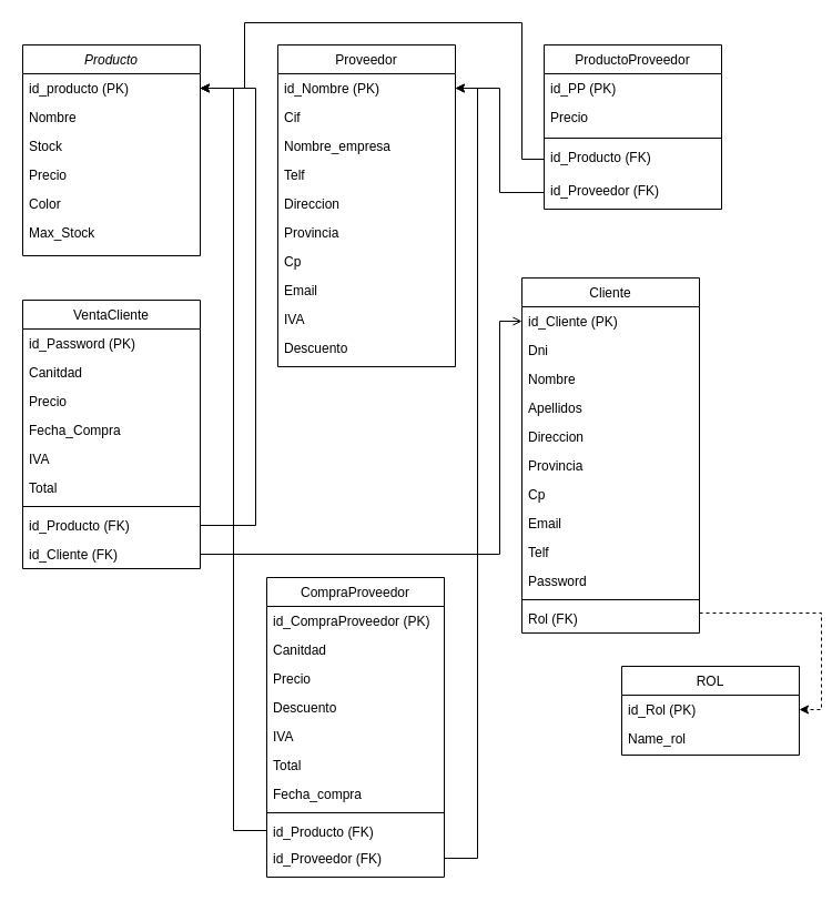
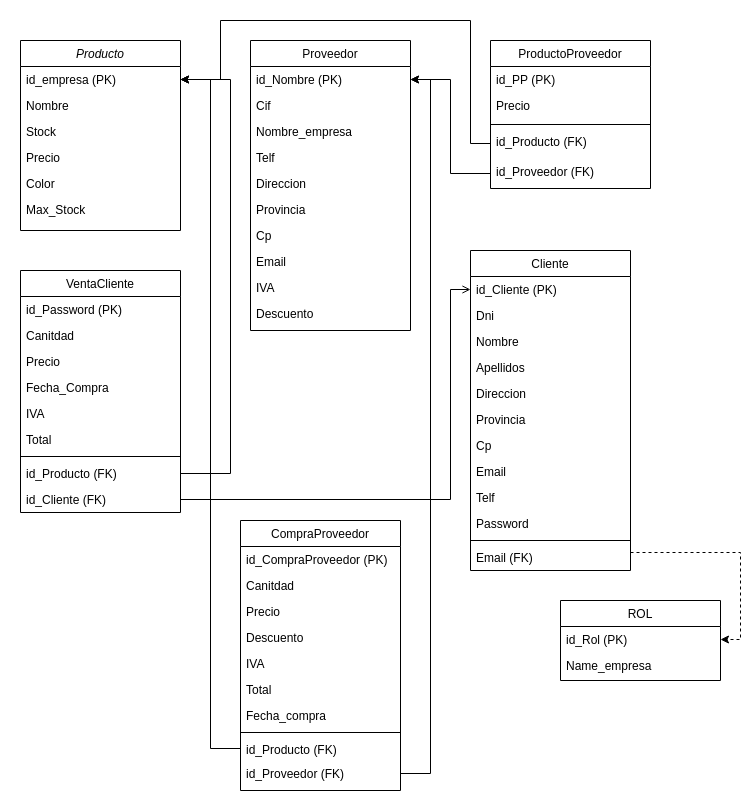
- <mxCell id="3" value="id_producto (PK)" style="text;align=left;verticalAlign=top;spacingLeft=4;spacingRight=4;overflow=hidden;rotatable=0;points=[[0,0.5],[1,0.5]];portConstraint=eastwest;" parent="2" vertex="1"><mxGeometry y="26" width="160" height="26" as="geometry" /></mxCell>
+ <mxCell id="3" value="id_empresa (PK)" style="text;align=left;verticalAlign=top;spacingLeft=4;spacingRight=4;overflow=hidden;rotatable=0;points=[[0,0.5],[1,0.5]];portConstraint=eastwest;" parent="2" vertex="1"><mxGeometry y="26" width="160" height="26" as="geometry" /></mxCell>
- <mxCell id="24" value="Rol (FK)" style="text;align=left;verticalAlign=top;spacingLeft=4;spacingRight=4;overflow=hidden;rotatable=0;points=[[0,0.5],[1,0.5]];portConstraint=eastwest;rounded=0;shadow=0;html=0;" vertex="1" parent="12"><mxGeometry y="294" width="160" height="16" as="geometry" /></mxCell>
+ <mxCell id="24" value="Email (FK)" style="text;align=left;verticalAlign=top;spacingLeft=4;spacingRight=4;overflow=hidden;rotatable=0;points=[[0,0.5],[1,0.5]];portConstraint=eastwest;rounded=0;shadow=0;html=0;" vertex="1" parent="12"><mxGeometry y="294" width="160" height="16" as="geometry" /></mxCell>
- <mxCell id="11" value="Name_rol" style="text;align=left;verticalAlign=top;spacingLeft=4;spacingRight=4;overflow=hidden;rotatable=0;points=[[0,0.5],[1,0.5]];portConstraint=eastwest;" vertex="1" parent="9"><mxGeometry y="52" width="160" height="28" as="geometry" /></mxCell>
+ <mxCell id="11" value="Name_empresa" style="text;align=left;verticalAlign=top;spacingLeft=4;spacingRight=4;overflow=hidden;rotatable=0;points=[[0,0.5],[1,0.5]];portConstraint=eastwest;" vertex="1" parent="9"><mxGeometry y="52" width="160" height="28" as="geometry" /></mxCell>
